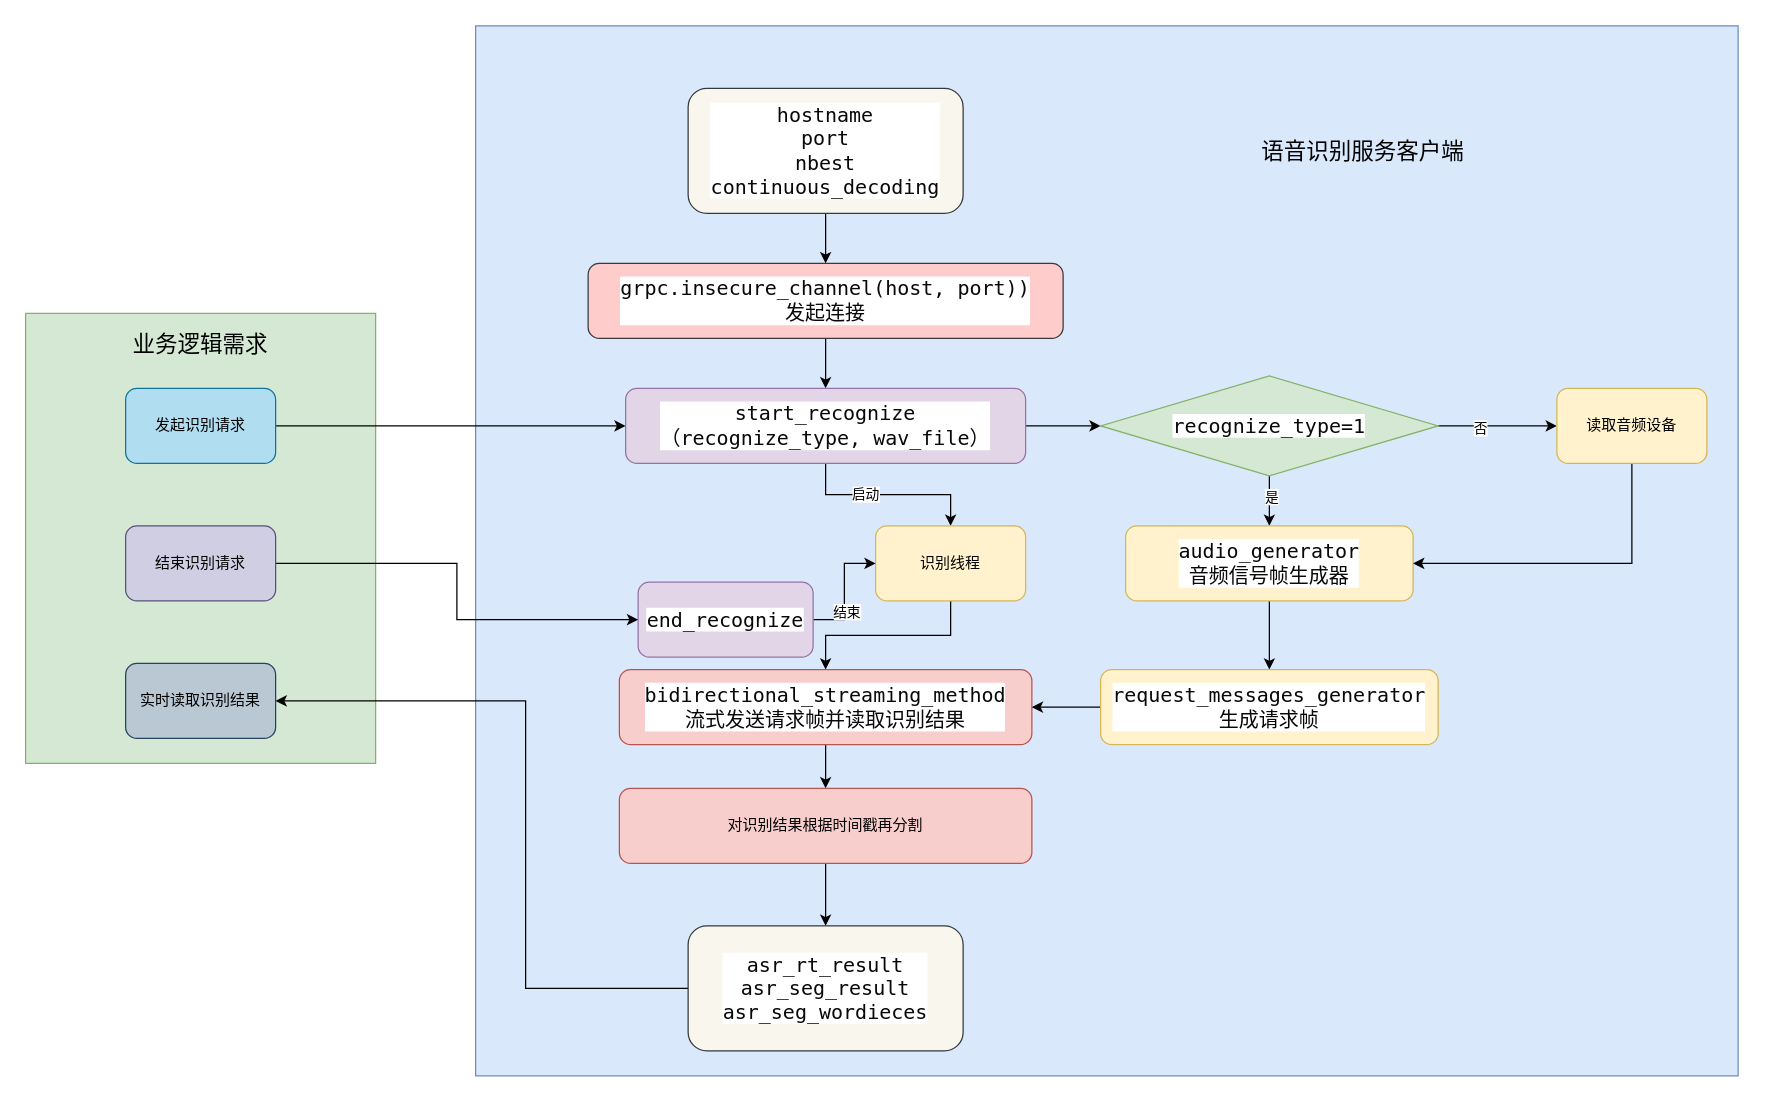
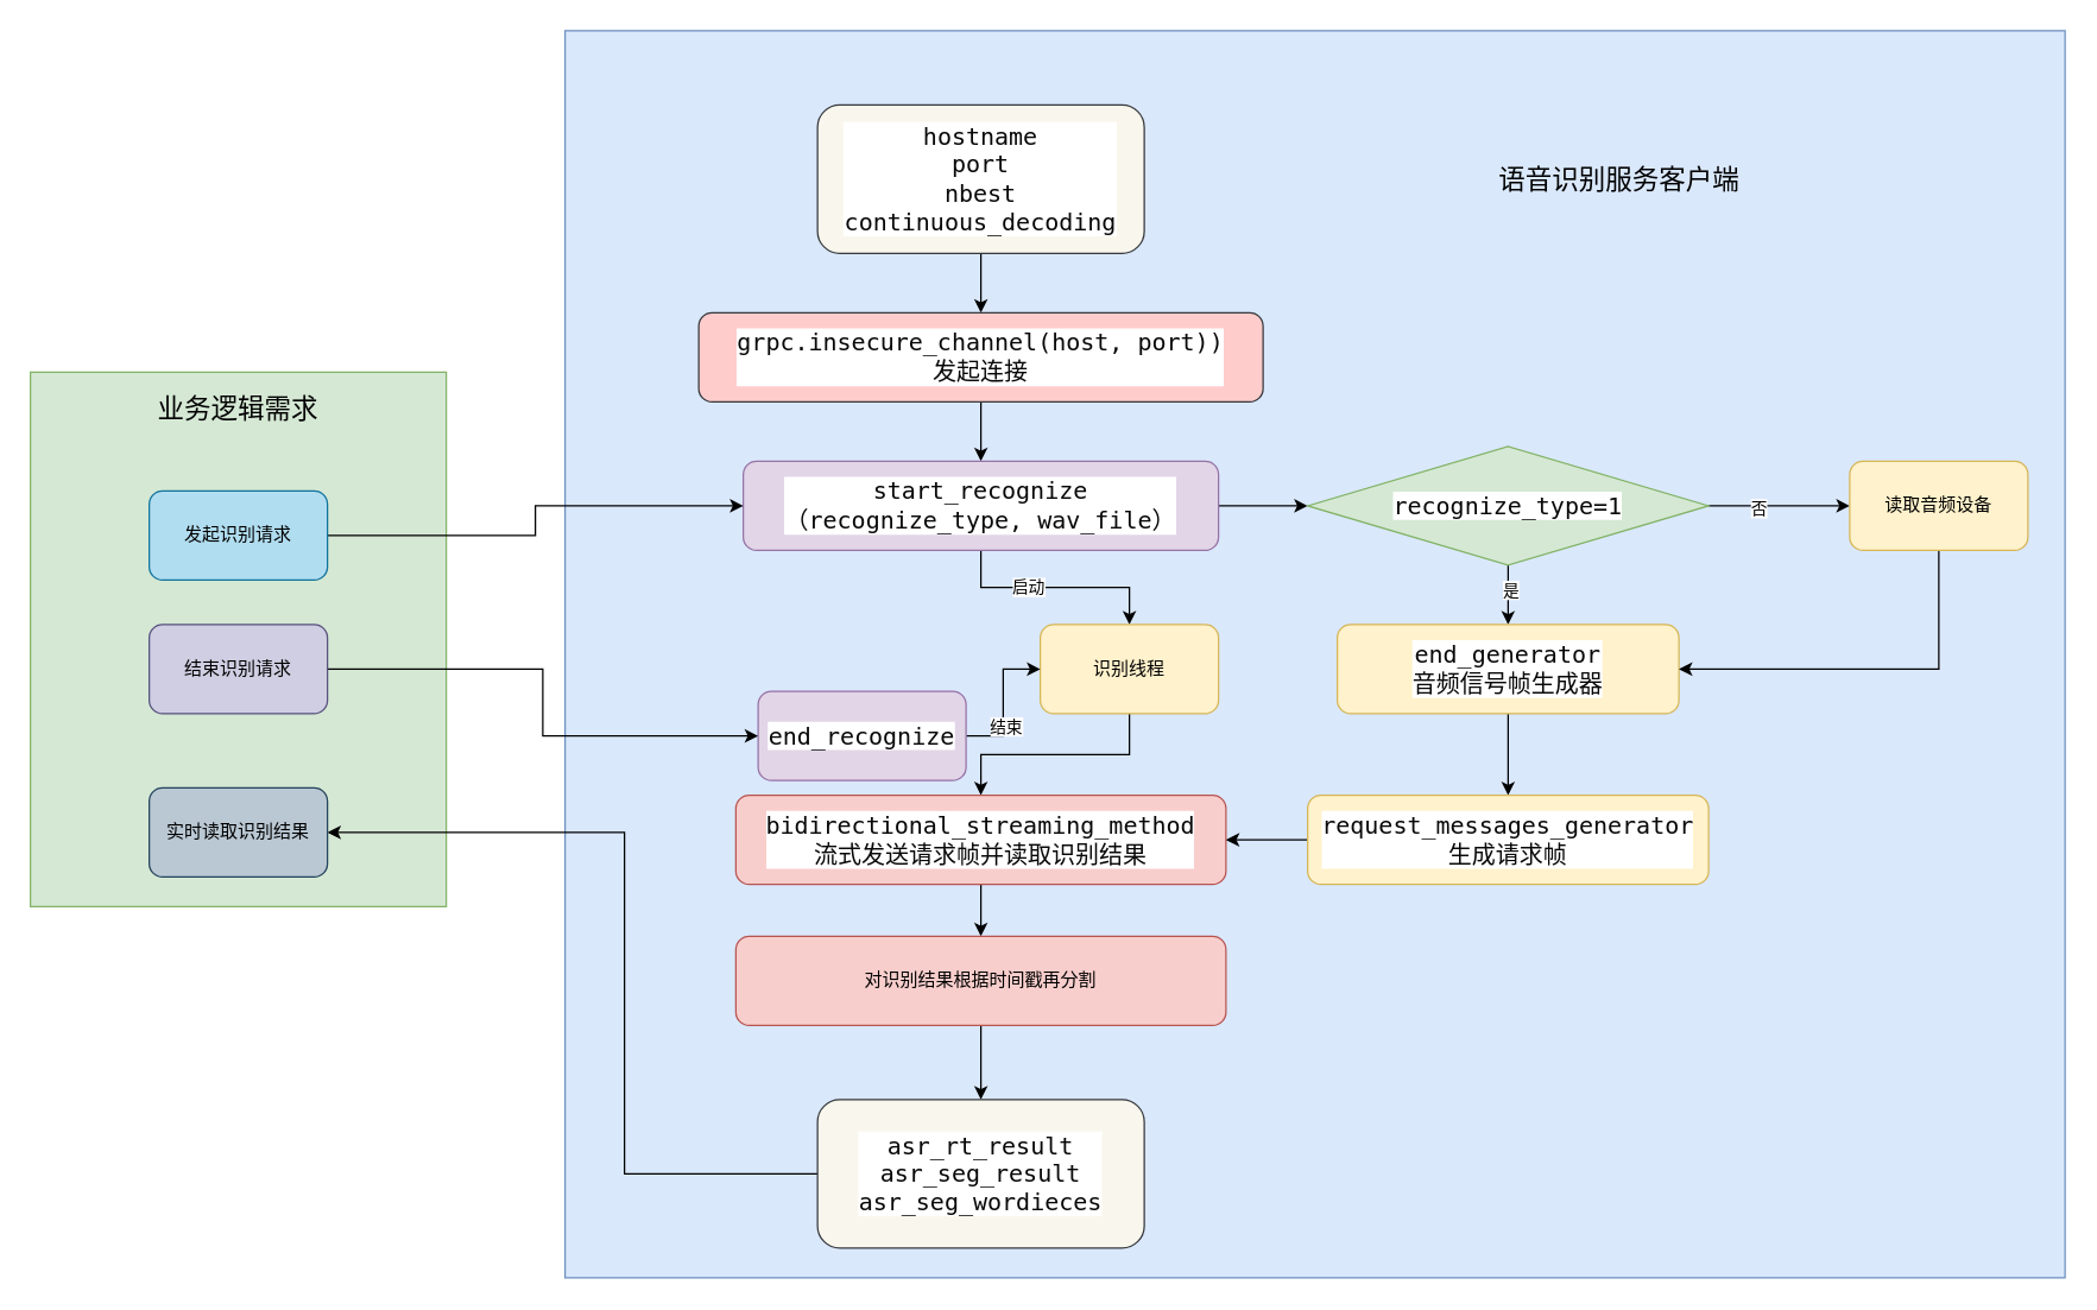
- <mxCell id="35" value="发起识别请求" style="rounded=1;whiteSpace=wrap;html=1;fillColor=#b1ddf0;strokeColor=#10739e;" vertex="1" parent="1"><mxGeometry x="100" y="310" width="120" height="60" as="geometry" /></mxCell>
+ <mxCell id="35" value="发起识别请求" style="rounded=1;whiteSpace=wrap;html=1;fillColor=#b1ddf0;strokeColor=#10739e;" vertex="1" parent="1"><mxGeometry x="100" y="330" width="120" height="60" as="geometry" /></mxCell>
- <mxCell id="18" value="&lt;pre style=&quot;background-color:#ffffff;color:#080808;font-family:'JetBrains Mono',monospace;font-size:12.0pt;&quot;&gt;audio_generator&lt;br&gt;音频信号帧生成器&lt;br&gt;&lt;/pre&gt;" style="rounded=1;whiteSpace=wrap;html=1;fillColor=#fff2cc;strokeColor=#d6b656;" vertex="1" parent="1"><mxGeometry x="900" y="420" width="230" height="60" as="geometry" /></mxCell>
+ <mxCell id="18" value="&lt;pre style=&quot;background-color:#ffffff;color:#080808;font-family:'JetBrains Mono',monospace;font-size:12.0pt;&quot;&gt;end_generator&lt;br&gt;音频信号帧生成器&lt;br&gt;&lt;/pre&gt;" style="rounded=1;whiteSpace=wrap;html=1;fillColor=#fff2cc;strokeColor=#d6b656;" vertex="1" parent="1"><mxGeometry x="900" y="420" width="230" height="60" as="geometry" /></mxCell>
